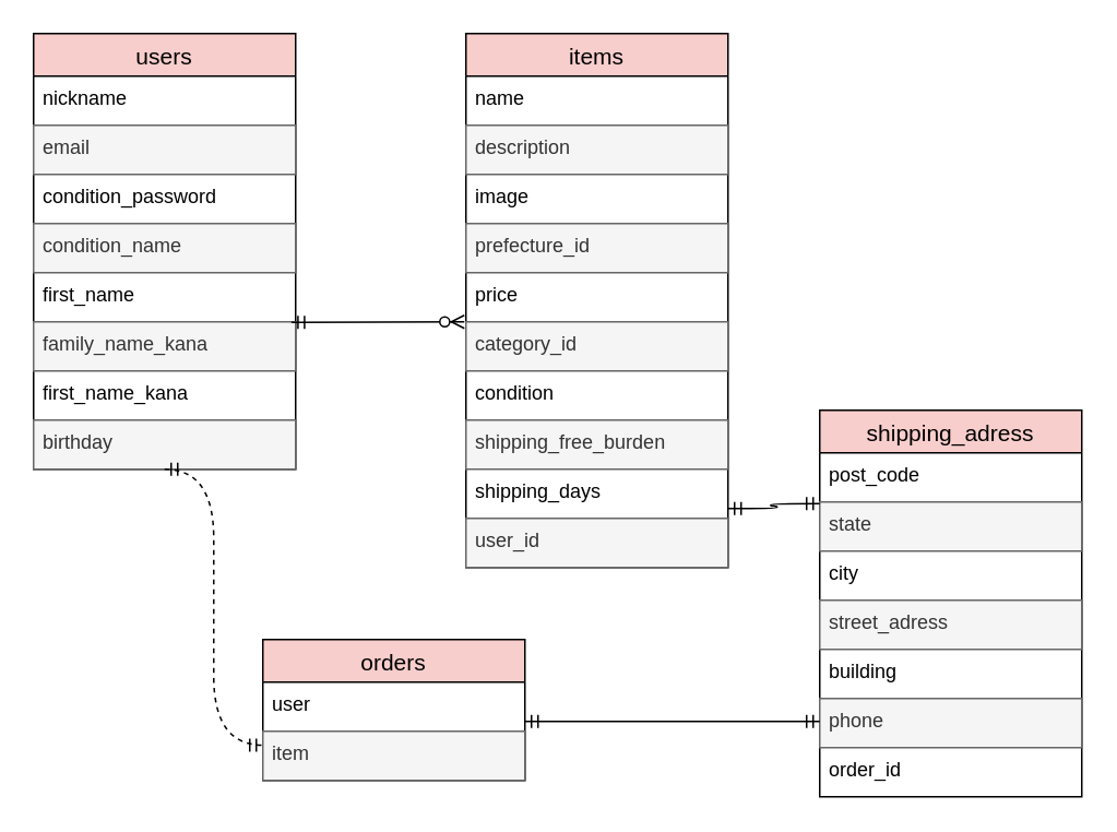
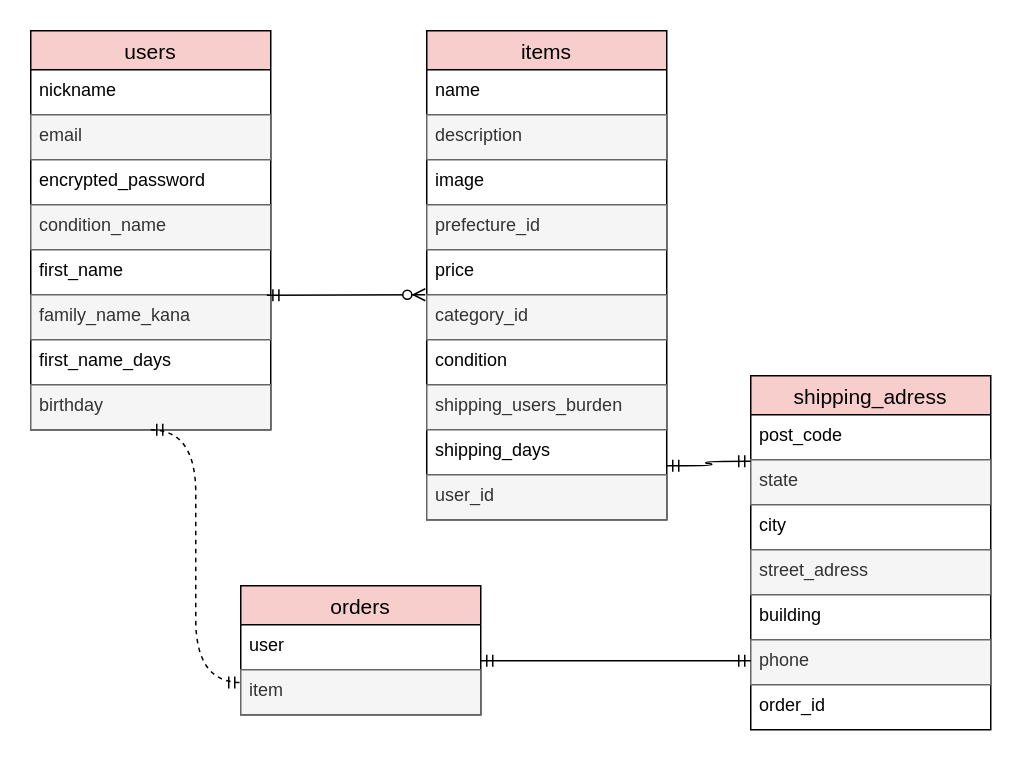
- <mxCell id="5" value="condition_password" style="text;spacingLeft=4;spacingRight=4;overflow=hidden;rotatable=0;points=[[0,0.5],[1,0.5]];portConstraint=eastwest;fontSize=12;" vertex="1" parent="2"><mxGeometry y="86" width="160" height="30" as="geometry" /></mxCell>
+ <mxCell id="5" value="encrypted_password" style="text;spacingLeft=4;spacingRight=4;overflow=hidden;rotatable=0;points=[[0,0.5],[1,0.5]];portConstraint=eastwest;fontSize=12;" vertex="1" parent="2"><mxGeometry y="86" width="160" height="30" as="geometry" /></mxCell>
- <mxCell id="9" value="first_name_kana" style="text;spacingLeft=4;spacingRight=4;overflow=hidden;rotatable=0;points=[[0,0.5],[1,0.5]];portConstraint=eastwest;fontSize=12;" vertex="1" parent="2"><mxGeometry y="206" width="160" height="30" as="geometry" /></mxCell>
+ <mxCell id="9" value="first_name_days" style="text;spacingLeft=4;spacingRight=4;overflow=hidden;rotatable=0;points=[[0,0.5],[1,0.5]];portConstraint=eastwest;fontSize=12;" vertex="1" parent="2"><mxGeometry y="206" width="160" height="30" as="geometry" /></mxCell>
- <mxCell id="19" value="shipping_free_burden" style="text;strokeColor=#666666;fillColor=#f5f5f5;spacingLeft=4;spacingRight=4;overflow=hidden;rotatable=0;points=[[0,0.5],[1,0.5]];portConstraint=eastwest;fontSize=12;fontColor=#333333;" vertex="1" parent="11"><mxGeometry y="236" width="160" height="30" as="geometry" /></mxCell>
+ <mxCell id="19" value="shipping_users_burden" style="text;strokeColor=#666666;fillColor=#f5f5f5;spacingLeft=4;spacingRight=4;overflow=hidden;rotatable=0;points=[[0,0.5],[1,0.5]];portConstraint=eastwest;fontSize=12;fontColor=#333333;" vertex="1" parent="11"><mxGeometry y="236" width="160" height="30" as="geometry" /></mxCell>
